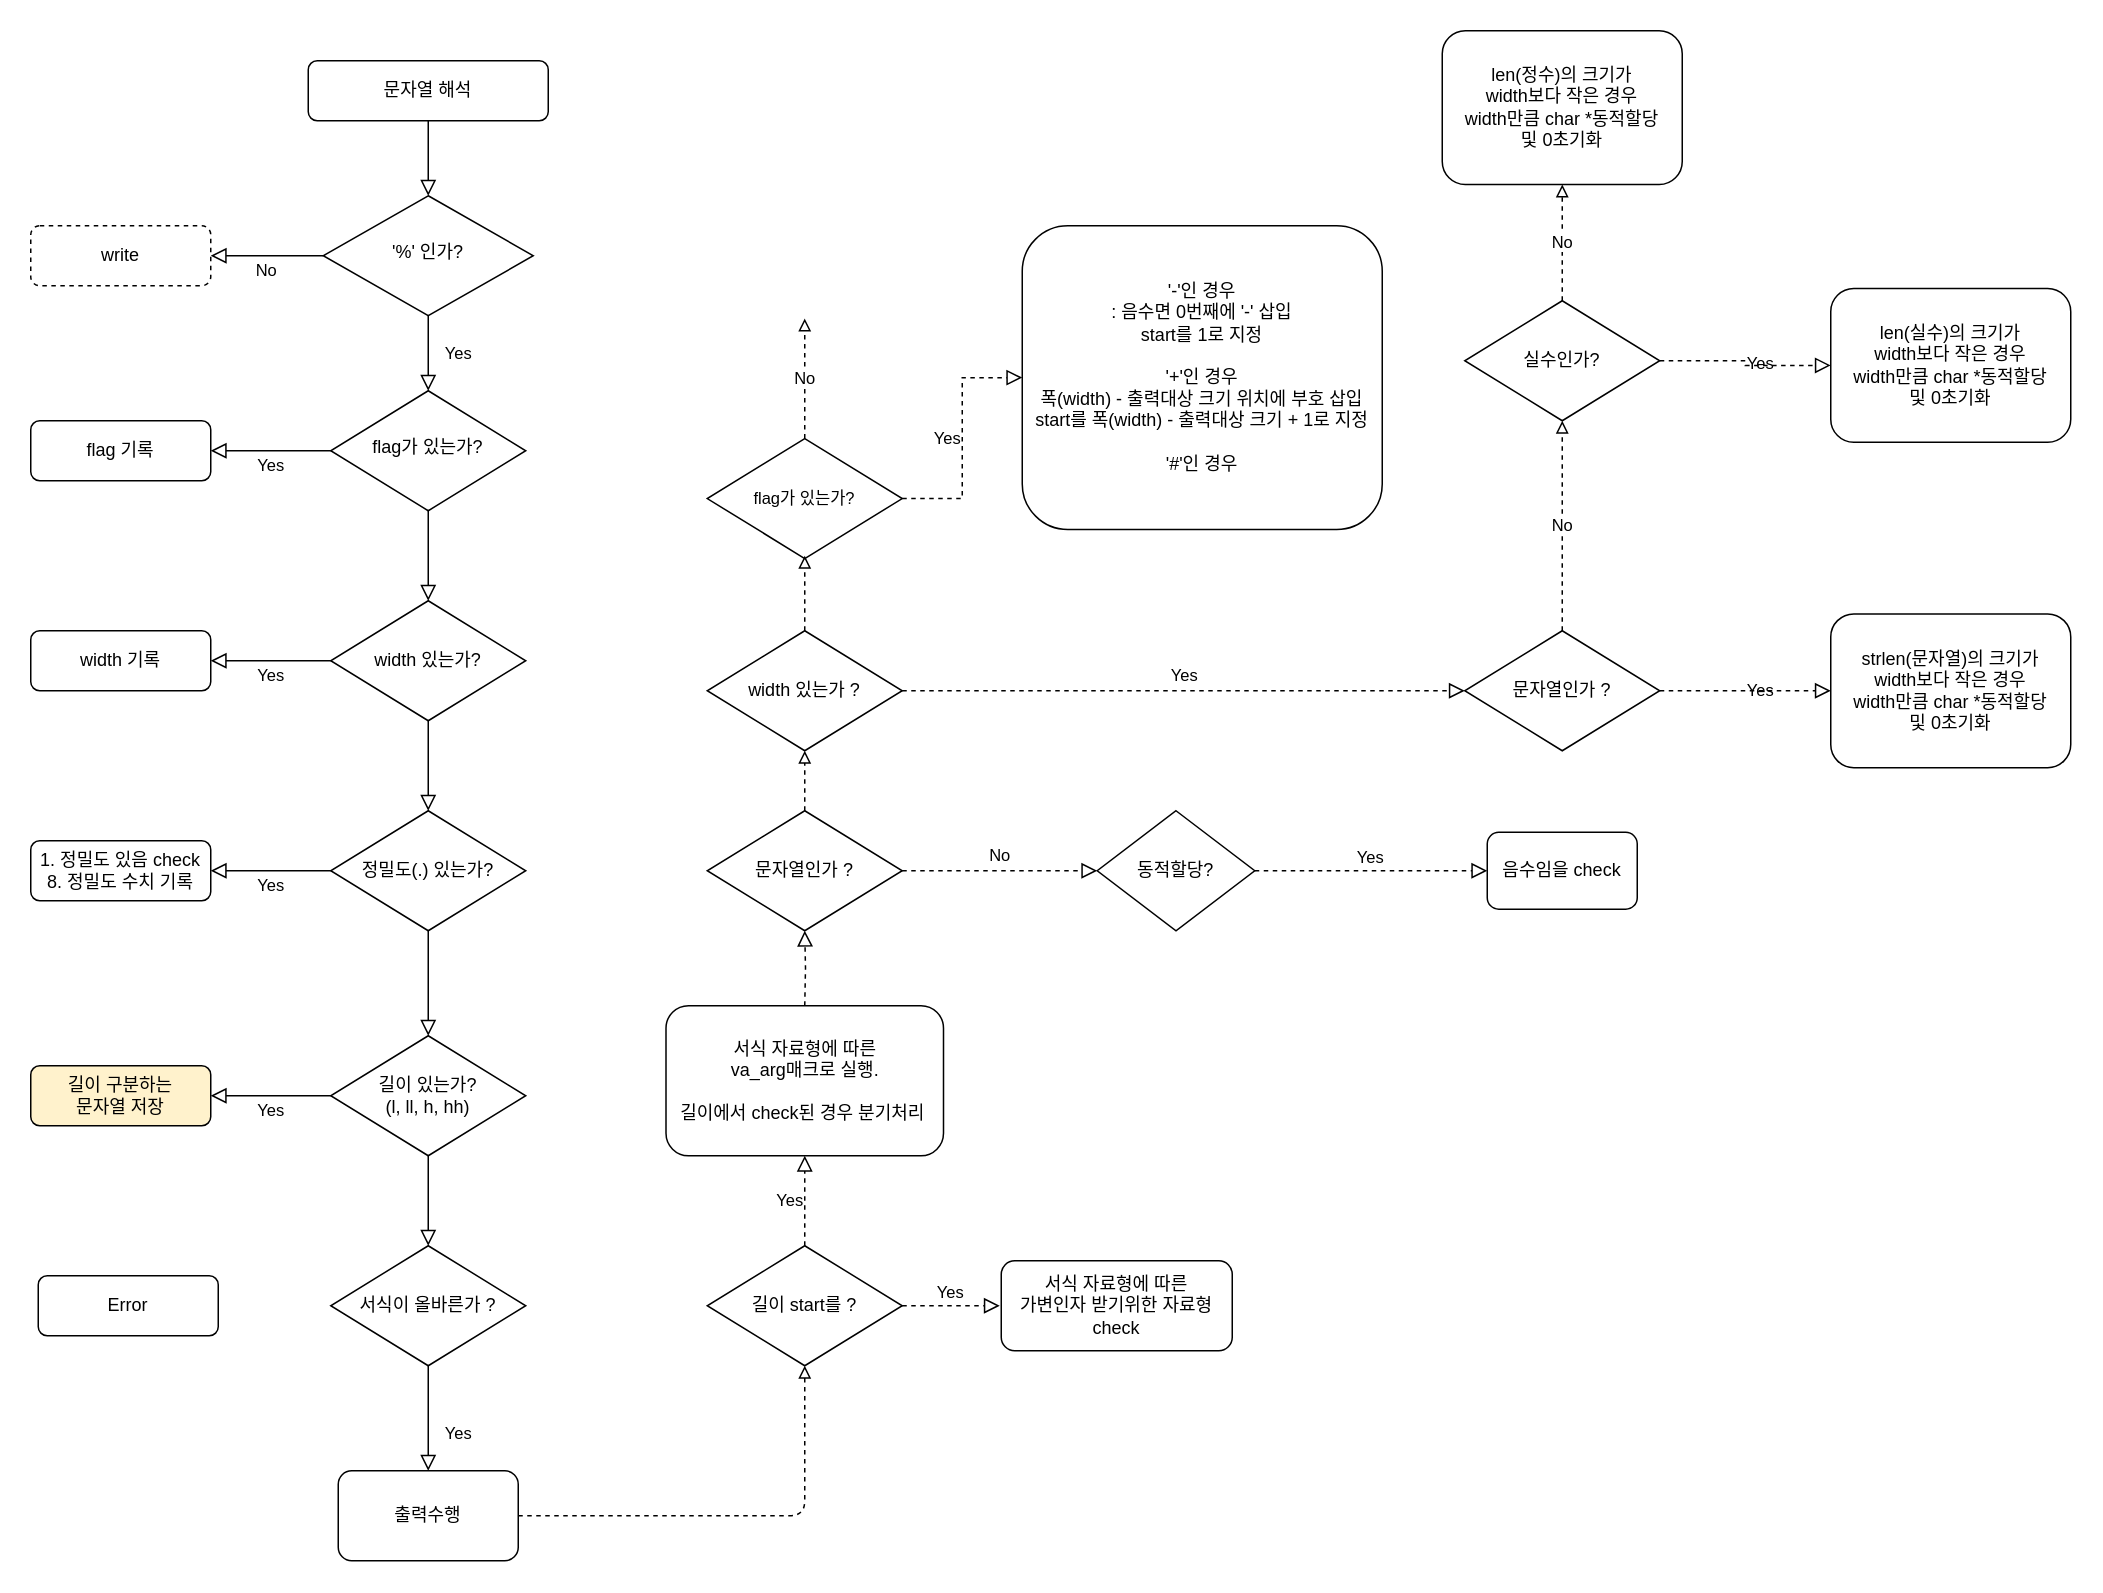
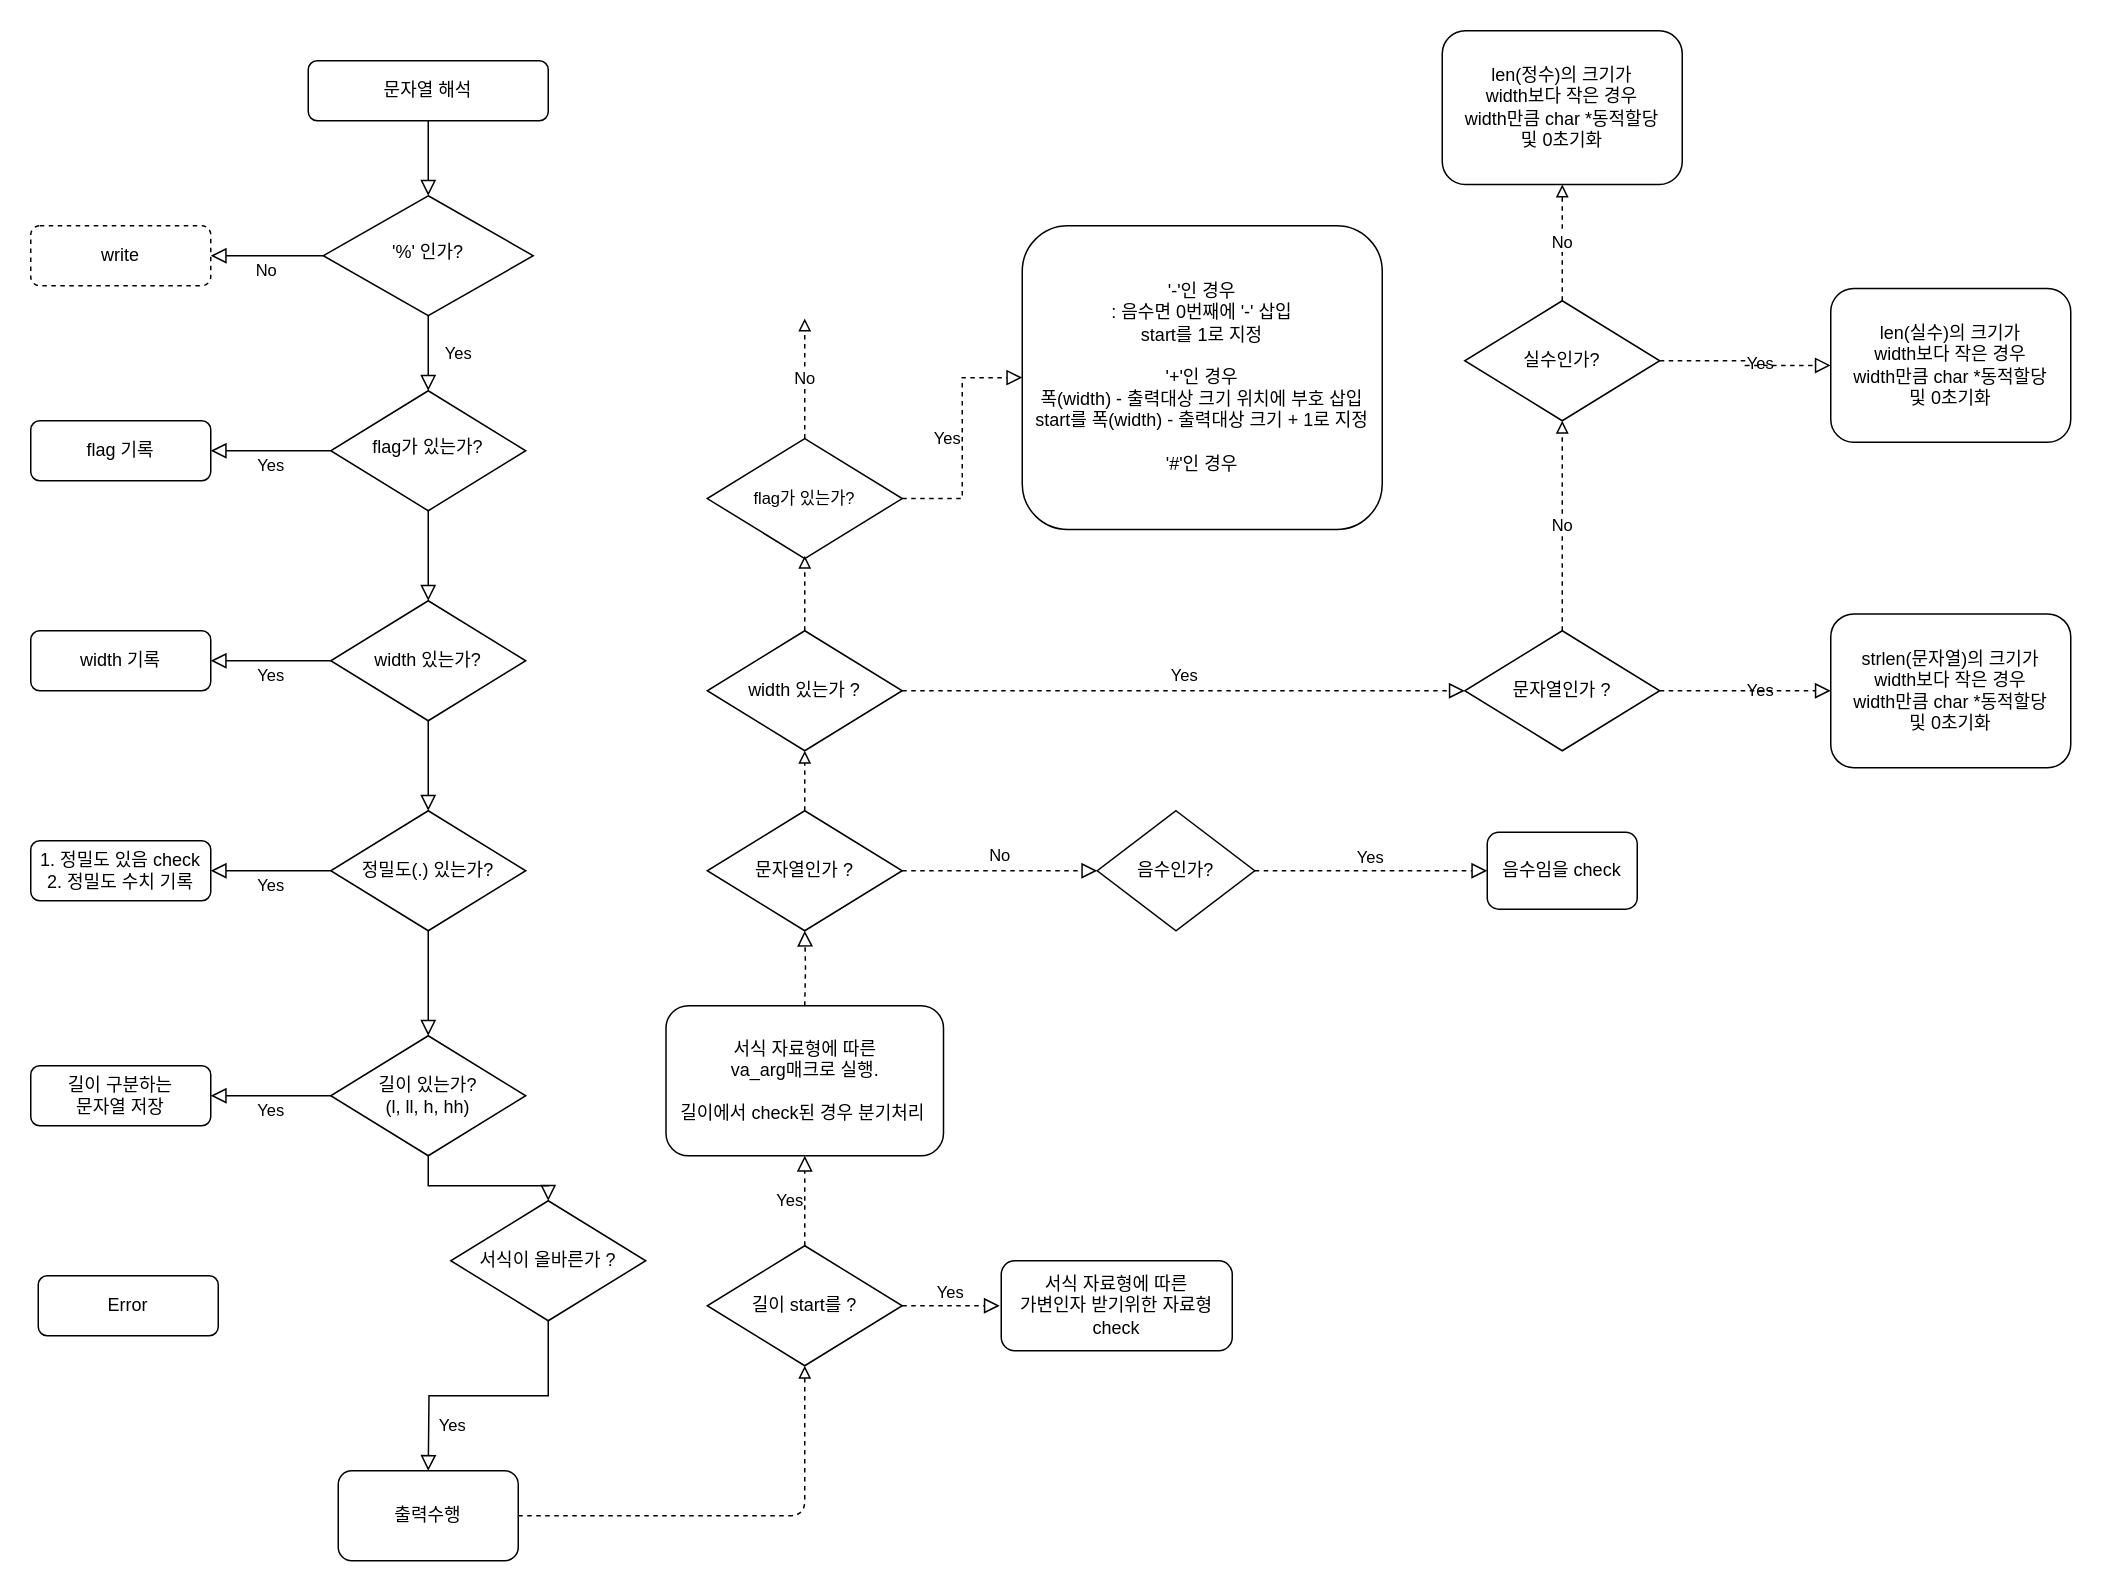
- <mxCell id="16" value="1. 정밀도 있음 check&lt;br&gt;8. 정밀도 수치 기록" style="rounded=1;whiteSpace=wrap;html=1;fontSize=12;glass=0;strokeWidth=1;shadow=0;" vertex="1" parent="1"><mxGeometry x="20" y="560" width="120" height="40" as="geometry" /></mxCell>
+ <mxCell id="16" value="1. 정밀도 있음 check&lt;br&gt;2. 정밀도 수치 기록" style="rounded=1;whiteSpace=wrap;html=1;fontSize=12;glass=0;strokeWidth=1;shadow=0;" vertex="1" parent="1"><mxGeometry x="20" y="560" width="120" height="40" as="geometry" /></mxCell>
- <mxCell id="48" value="동적할당?" style="rhombus;whiteSpace=wrap;html=1;" vertex="1" parent="1"><mxGeometry x="731" y="540.01" width="105" height="80" as="geometry" /></mxCell>
+ <mxCell id="48" value="음수인가?" style="rhombus;whiteSpace=wrap;html=1;" vertex="1" parent="1"><mxGeometry x="731" y="540.01" width="105" height="80" as="geometry" /></mxCell>
- <mxCell id="18" value="길이 구분하는 &lt;br&gt;문자열 저장" style="rounded=1;whiteSpace=wrap;html=1;fontSize=12;glass=0;strokeWidth=1;shadow=0;fillColor=#fff2cc;" vertex="1" parent="1"><mxGeometry x="20" y="710" width="120" height="40" as="geometry" /></mxCell>
+ <mxCell id="18" value="길이 구분하는 &lt;br&gt;문자열 저장" style="rounded=1;whiteSpace=wrap;html=1;fontSize=12;glass=0;strokeWidth=1;shadow=0;" vertex="1" parent="1"><mxGeometry x="20" y="710" width="120" height="40" as="geometry" /></mxCell>
- <mxCell id="20" value="서식이 올바른가 ?" style="rhombus;whiteSpace=wrap;html=1;" vertex="1" parent="1"><mxGeometry x="220" y="830" width="130" height="80" as="geometry" /></mxCell>
+ <mxCell id="20" value="서식이 올바른가 ?" style="rhombus;whiteSpace=wrap;html=1;" vertex="1" parent="1"><mxGeometry x="300" y="800" width="130" height="80" as="geometry" /></mxCell>
